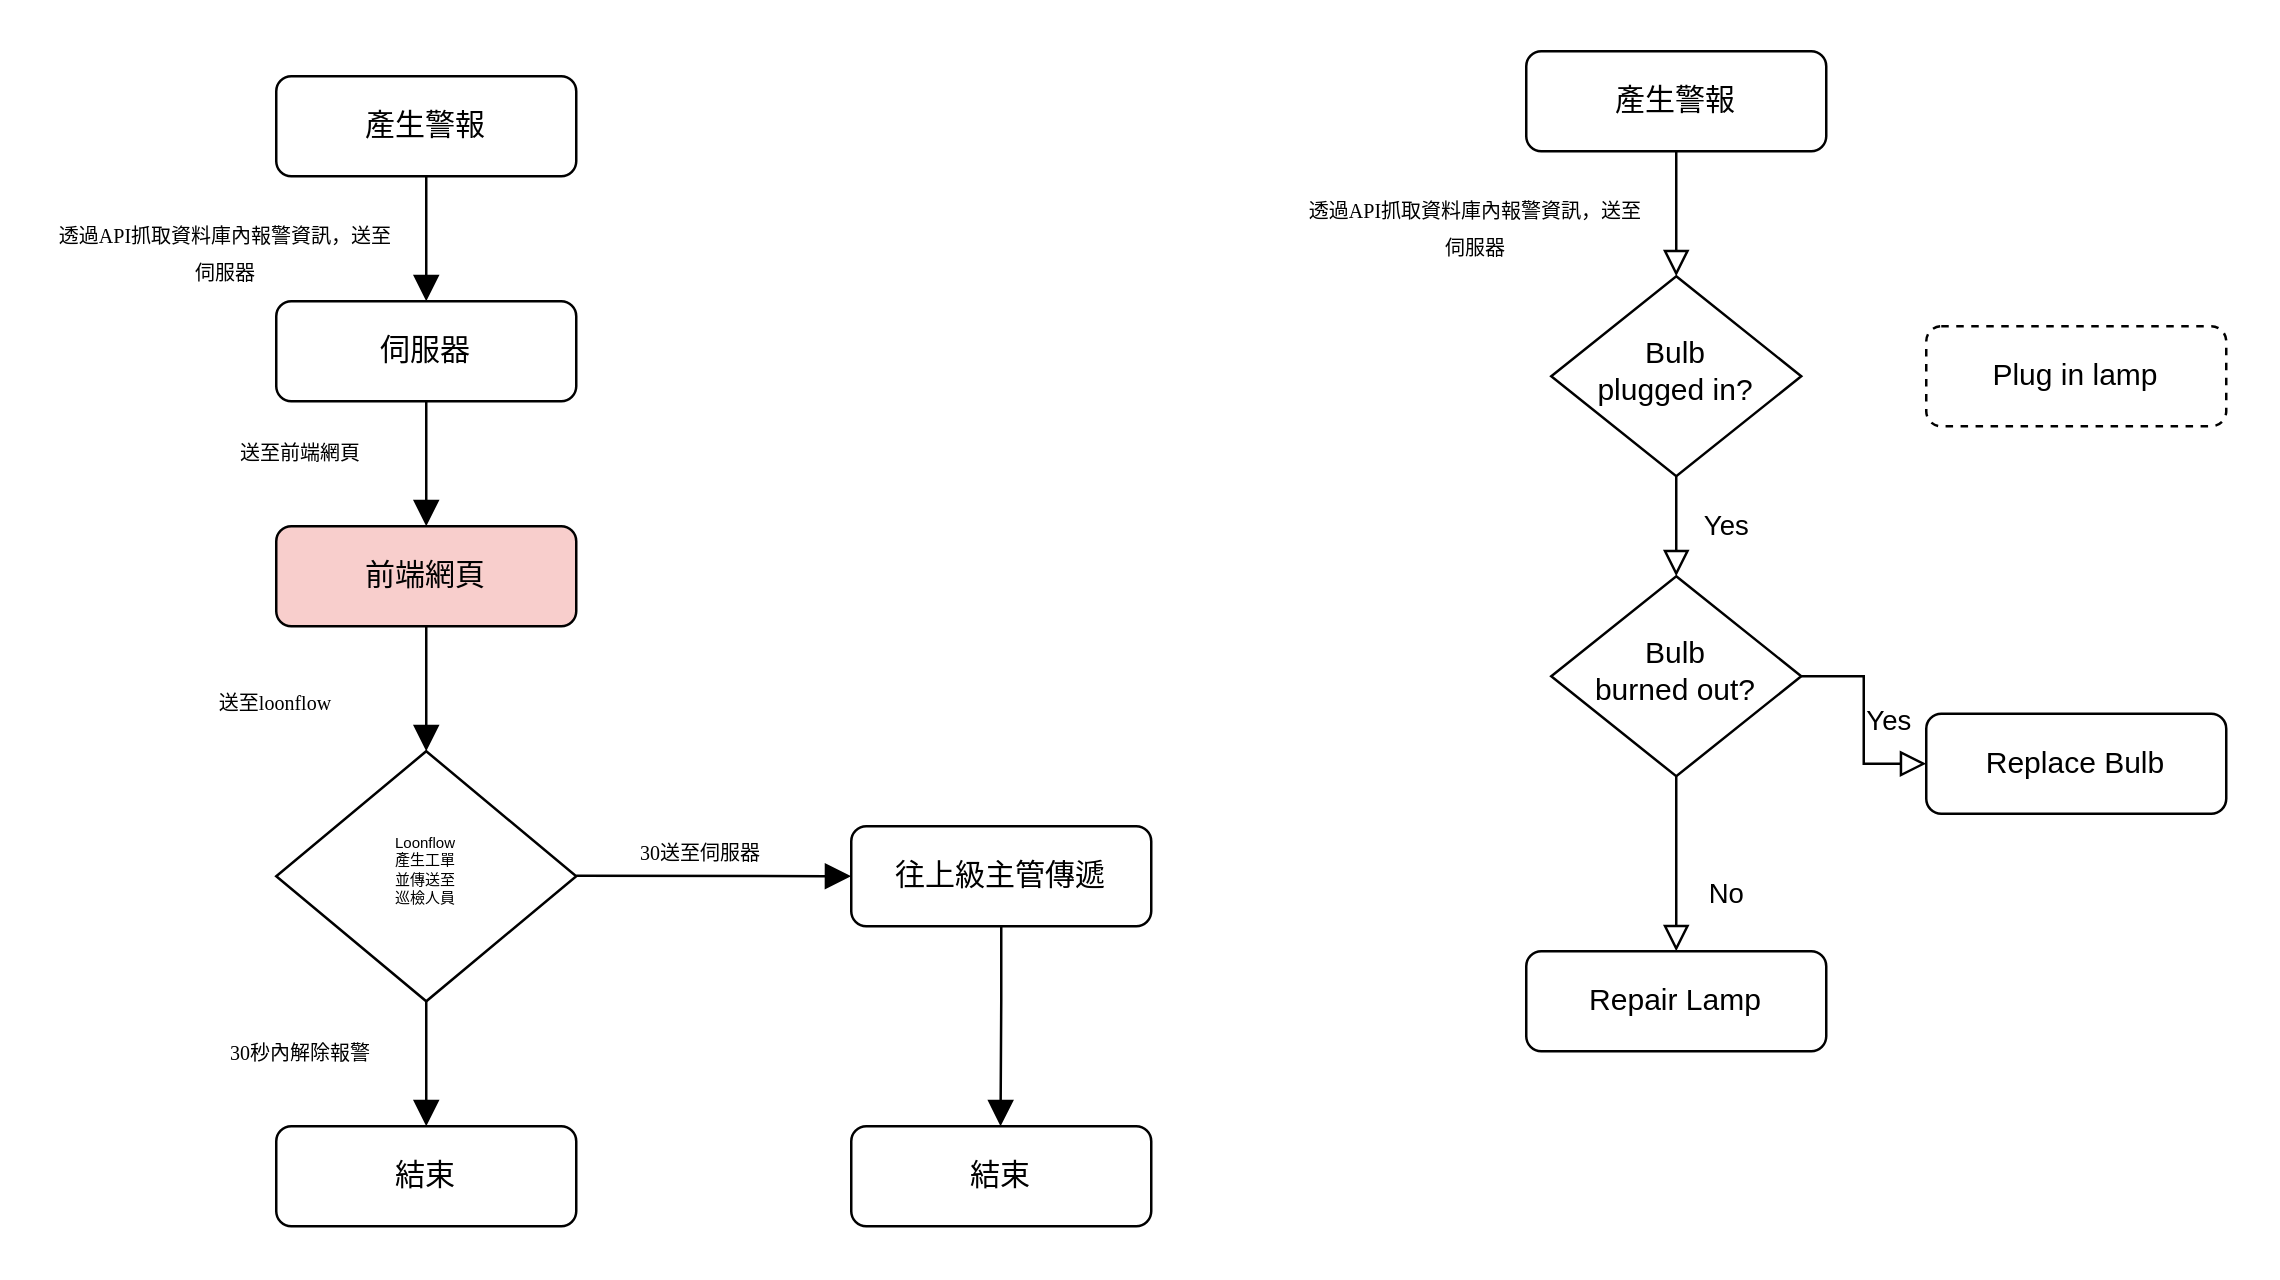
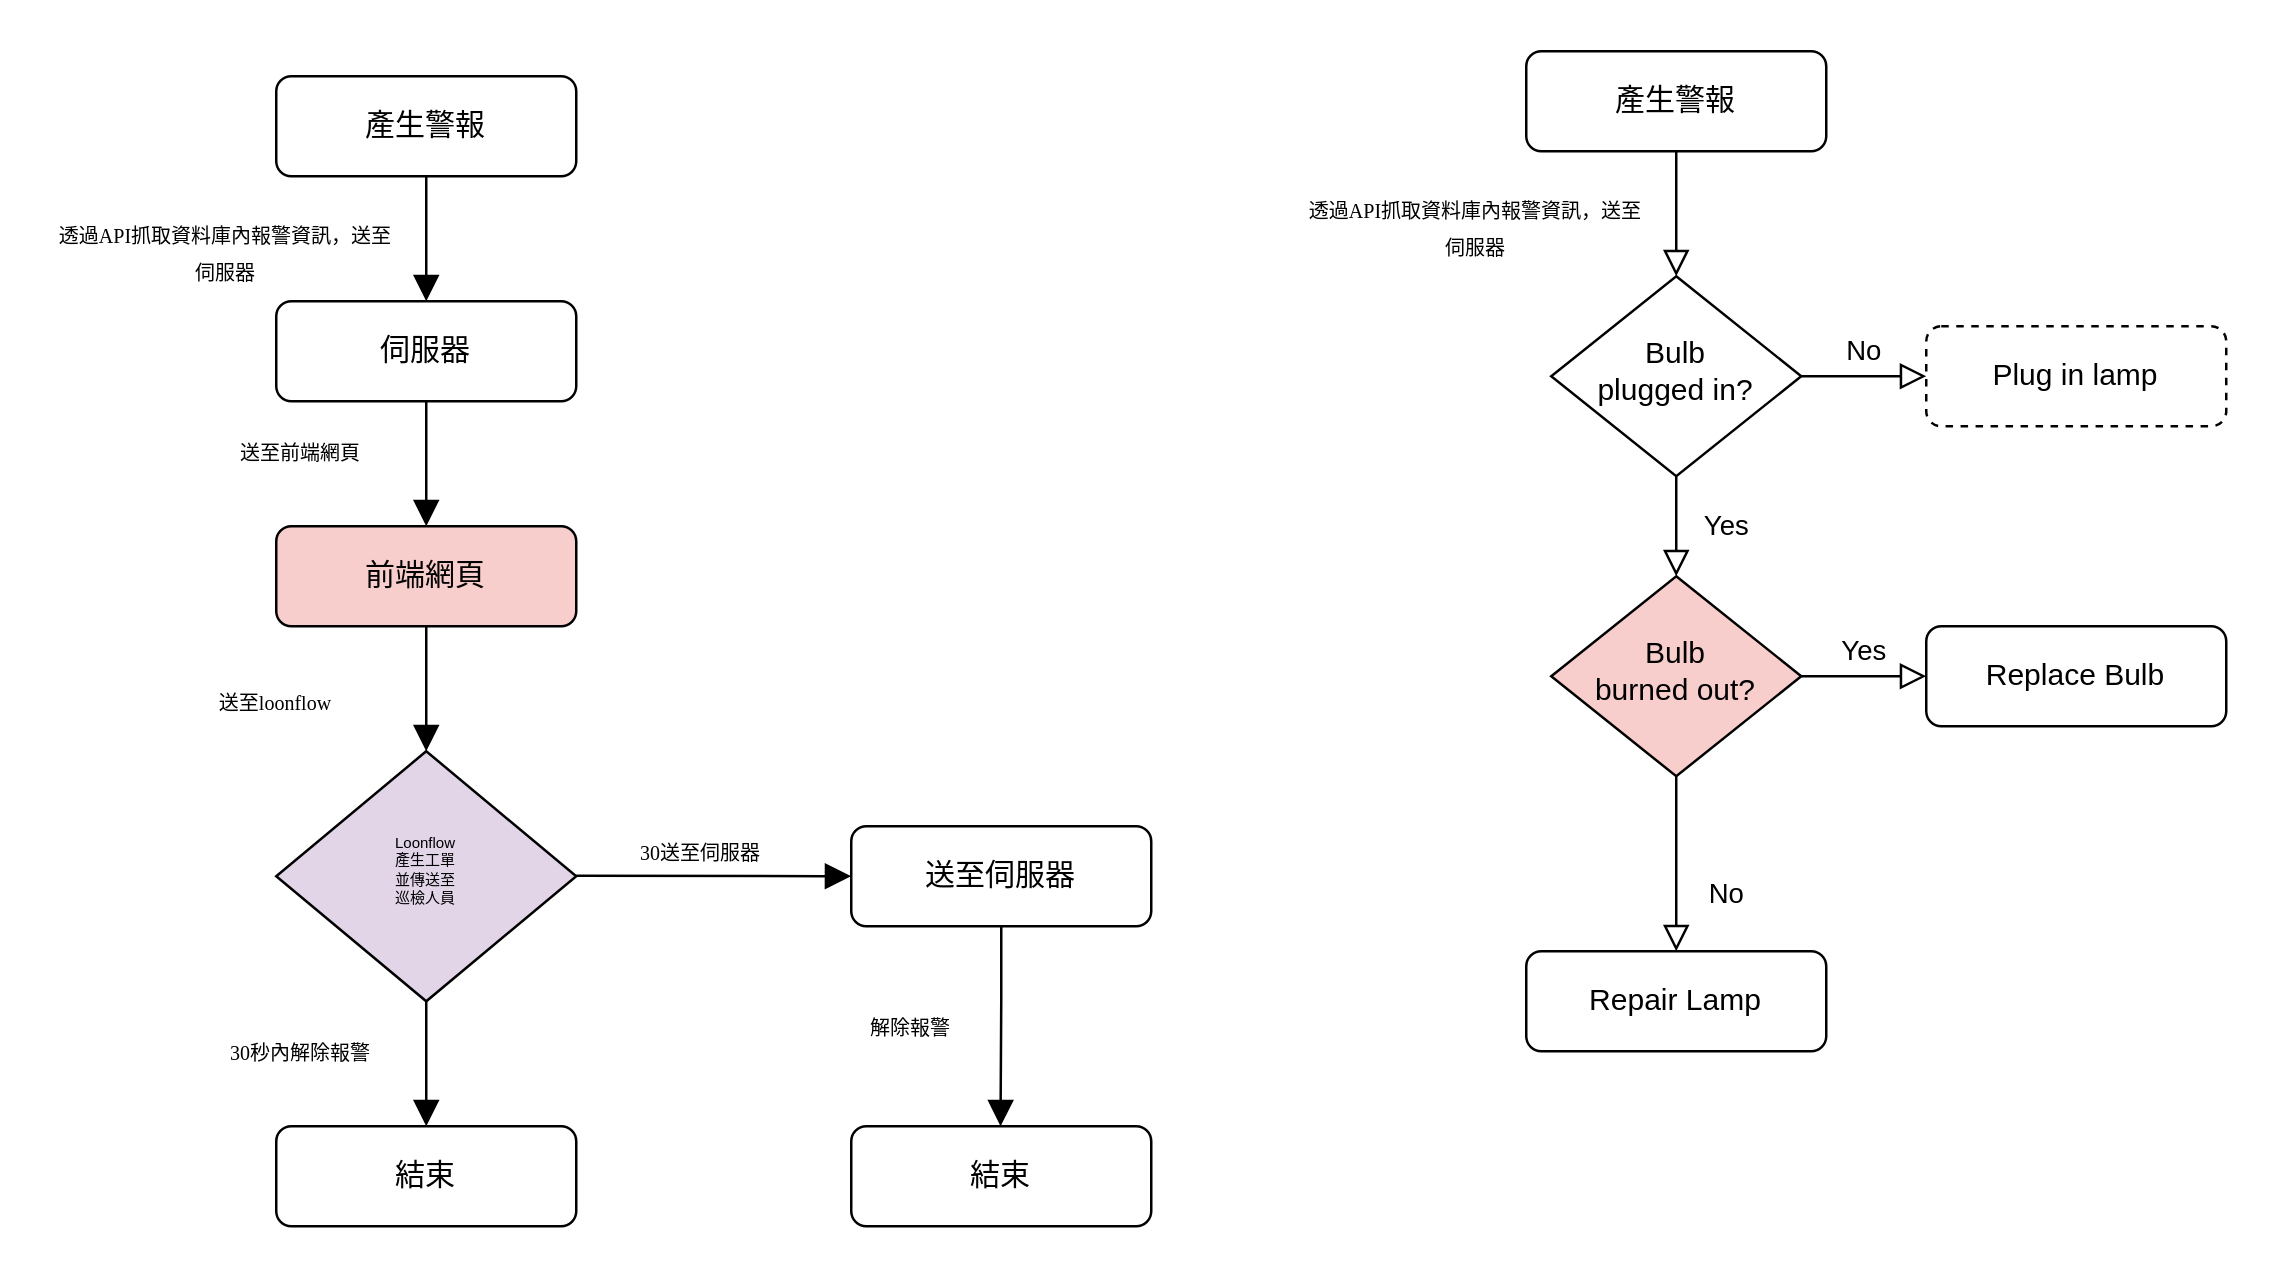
+ <mxCell id="9" value="No" style="edgeStyle=orthogonalEdgeStyle;rounded=0;html=1;jettySize=auto;orthogonalLoop=1;fontSize=11;endArrow=block;endFill=0;endSize=8;strokeWidth=1;shadow=0;labelBackgroundColor=none;" edge="1" source="10" target="11" parent="1"><mxGeometry y="10" relative="1" as="geometry"><mxPoint as="offset" /></mxGeometry></mxCell>
- <mxCell id="14" value="Bulb&lt;br&gt;burned out?" style="rhombus;whiteSpace=wrap;html=1;shadow=0;fontFamily=Helvetica;fontSize=12;align=center;strokeWidth=1;spacing=6;spacingTop=-4;" vertex="1" parent="1"><mxGeometry x="620" y="230" width="100" height="80" as="geometry" /></mxCell>
+ <mxCell id="14" value="Bulb&lt;br&gt;burned out?" style="rhombus;whiteSpace=wrap;html=1;shadow=0;fontFamily=Helvetica;fontSize=12;align=center;strokeWidth=1;spacing=6;spacingTop=-4;fillColor=#f8cecc;" vertex="1" parent="1"><mxGeometry x="620" y="230" width="100" height="80" as="geometry" /></mxCell>
- <mxCell id="16" value="Replace Bulb" style="rounded=1;whiteSpace=wrap;html=1;fontSize=12;glass=0;strokeWidth=1;shadow=0;" vertex="1" parent="1"><mxGeometry x="770" y="285" width="120" height="40" as="geometry" /></mxCell>
+ <mxCell id="16" value="Replace Bulb" style="rounded=1;whiteSpace=wrap;html=1;fontSize=12;glass=0;strokeWidth=1;shadow=0;" vertex="1" parent="1"><mxGeometry x="770" y="250" width="120" height="40" as="geometry" /></mxCell>
- <mxCell id="23" value="&lt;font style=&quot;font-size: 6px;&quot;&gt;Loonflow&lt;br style=&quot;font-size: 6px;&quot;&gt;產生工單&lt;br style=&quot;font-size: 6px;&quot;&gt;並傳送至&lt;br style=&quot;font-size: 6px;&quot;&gt;巡檢人員&lt;/font&gt;" style="rhombus;whiteSpace=wrap;html=1;shadow=0;fontFamily=Helvetica;fontSize=6;align=center;strokeWidth=1;spacing=6;spacingTop=-4;" vertex="1" parent="1"><mxGeometry x="110" y="300" width="120" height="100" as="geometry" /></mxCell>
+ <mxCell id="23" value="&lt;font style=&quot;font-size: 6px;&quot;&gt;Loonflow&lt;br style=&quot;font-size: 6px;&quot;&gt;產生工單&lt;br style=&quot;font-size: 6px;&quot;&gt;並傳送至&lt;br style=&quot;font-size: 6px;&quot;&gt;巡檢人員&lt;/font&gt;" style="rhombus;whiteSpace=wrap;html=1;shadow=0;fontFamily=Helvetica;fontSize=6;align=center;strokeWidth=1;spacing=6;spacingTop=-4;fillColor=#e1d5e7;" vertex="1" parent="1"><mxGeometry x="110" y="300" width="120" height="100" as="geometry" /></mxCell>
- <mxCell id="26" value="&lt;div&gt;往上級主管傳遞&lt;/div&gt;" style="rounded=1;whiteSpace=wrap;html=1;fontSize=12;glass=0;strokeWidth=1;shadow=0;" vertex="1" parent="1"><mxGeometry x="340" y="330" width="120" height="40" as="geometry" /></mxCell>
+ <mxCell id="26" value="&lt;div&gt;送至伺服器&lt;/div&gt;" style="rounded=1;whiteSpace=wrap;html=1;fontSize=12;glass=0;strokeWidth=1;shadow=0;" vertex="1" parent="1"><mxGeometry x="340" y="330" width="120" height="40" as="geometry" /></mxCell>
+ <mxCell id="32" value="&lt;p style=&quot;margin-top: 0pt ; margin-bottom: 0pt ; margin-left: 0in ; direction: ltr ; unicode-bidi: embed ; word-break: normal&quot;&gt;&lt;font face=&quot;microsoft jhenghei light&quot;&gt;&lt;span style=&quot;font-size: 8px&quot;&gt;解除報警&lt;/span&gt;&lt;/font&gt;&lt;/p&gt;" style="text;html=1;strokeColor=none;fillColor=none;align=center;verticalAlign=middle;whiteSpace=wrap;rounded=0;" vertex="1" parent="1"><mxGeometry x="334" y="400" width="60" height="20" as="geometry" /></mxCell>
